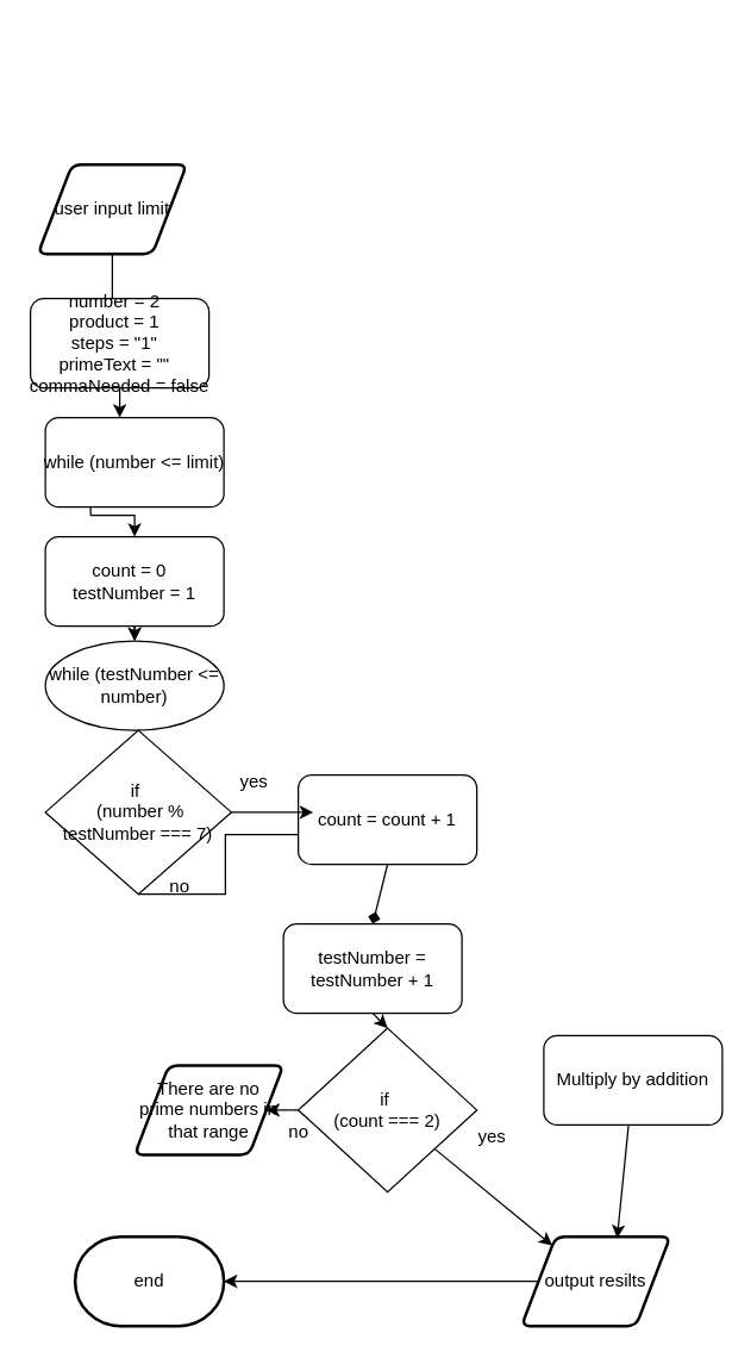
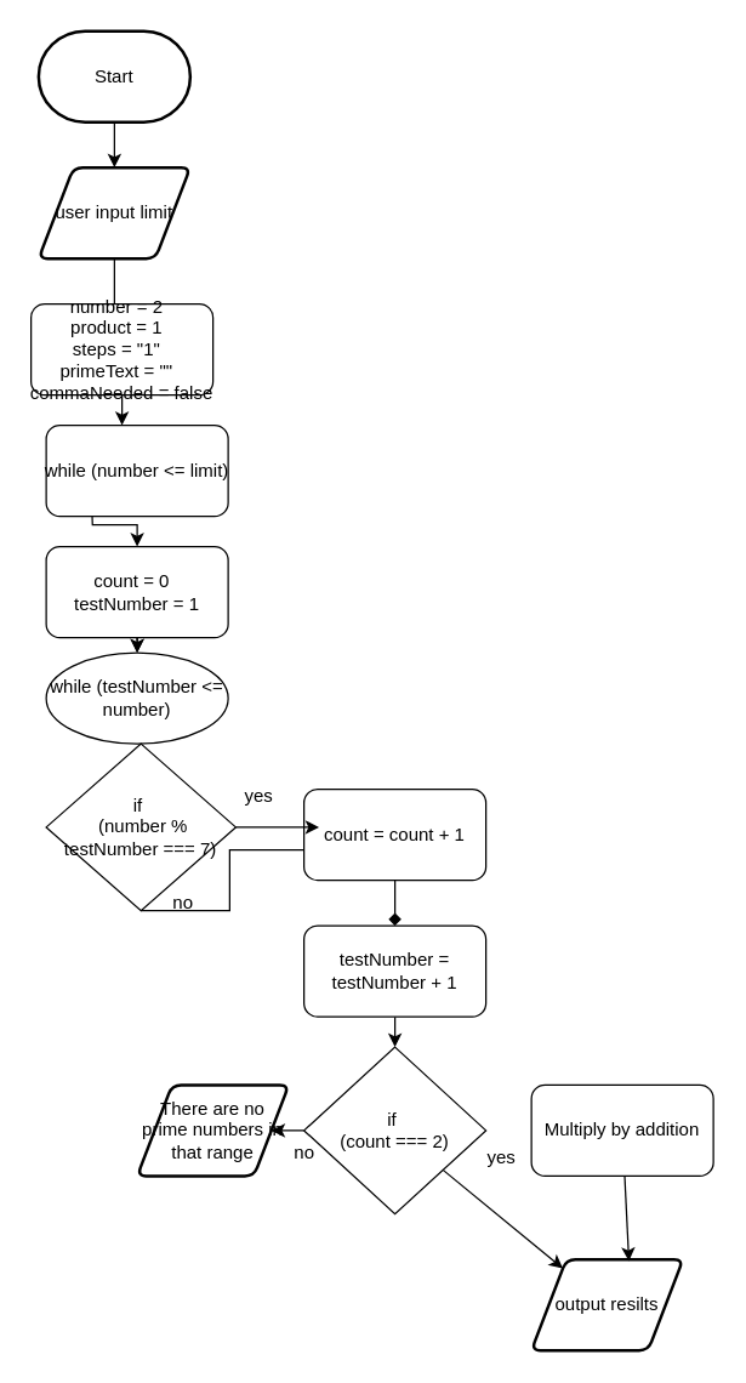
+ <mxCell id="4" value="Start" style="strokeWidth=2;html=1;shape=mxgraph.flowchart.terminator;whiteSpace=wrap;" vertex="1" parent="1"><mxGeometry x="25" y="20" width="100" height="60" as="geometry" /></mxCell>
+ <mxCell id="3" style="edgeStyle=none;html=1;entryX=0.5;entryY=0;entryDx=0;entryDy=0;" edge="1" parent="1" source="4" target="6"><mxGeometry relative="1" as="geometry" /></mxCell>
- <mxCell id="21" value="testNumber = testNumber + 1" style="rounded=1;whiteSpace=wrap;html=1;" vertex="1" parent="1"><mxGeometry x="190" y="620" width="120" height="60" as="geometry" /></mxCell>
+ <mxCell id="21" value="testNumber = testNumber + 1" style="rounded=1;whiteSpace=wrap;html=1;" vertex="1" parent="1"><mxGeometry x="200" y="610" width="120" height="60" as="geometry" /></mxCell>
- <mxCell id="25" value="Multiply by addition" style="rounded=1;whiteSpace=wrap;html=1;" vertex="1" parent="1"><mxGeometry x="365" y="695" width="120" height="60" as="geometry" /></mxCell>
+ <mxCell id="25" value="Multiply by addition" style="rounded=1;whiteSpace=wrap;html=1;" vertex="1" parent="1"><mxGeometry x="350" y="715" width="120" height="60" as="geometry" /></mxCell>
- <mxCell id="11" value="end" style="strokeWidth=2;html=1;shape=mxgraph.flowchart.terminator;whiteSpace=wrap;" vertex="1" parent="1"><mxGeometry x="50" y="830" width="100" height="60" as="geometry" /></mxCell>
- <mxCell id="31" style="edgeStyle=none;html=1;entryX=1;entryY=0.5;entryDx=0;entryDy=0;entryPerimeter=0;" edge="1" parent="1" source="26" target="11"><mxGeometry relative="1" as="geometry" /></mxCell>
